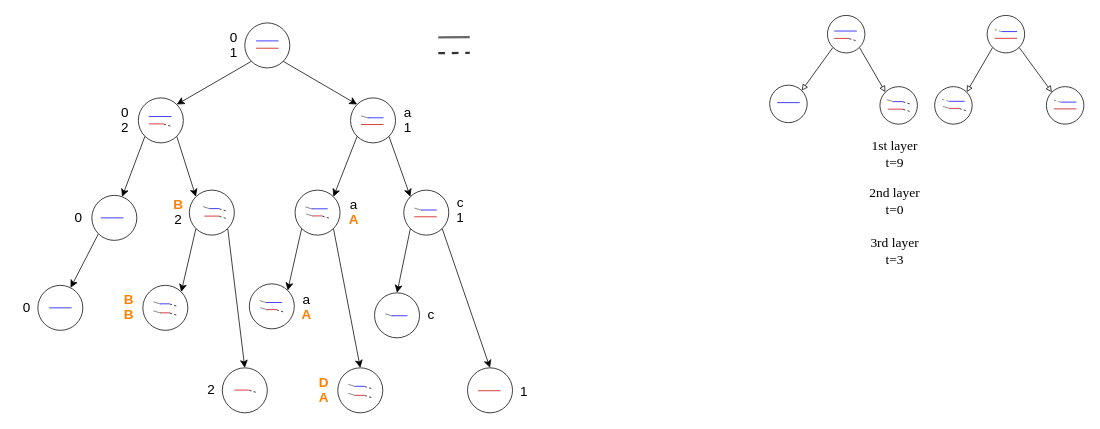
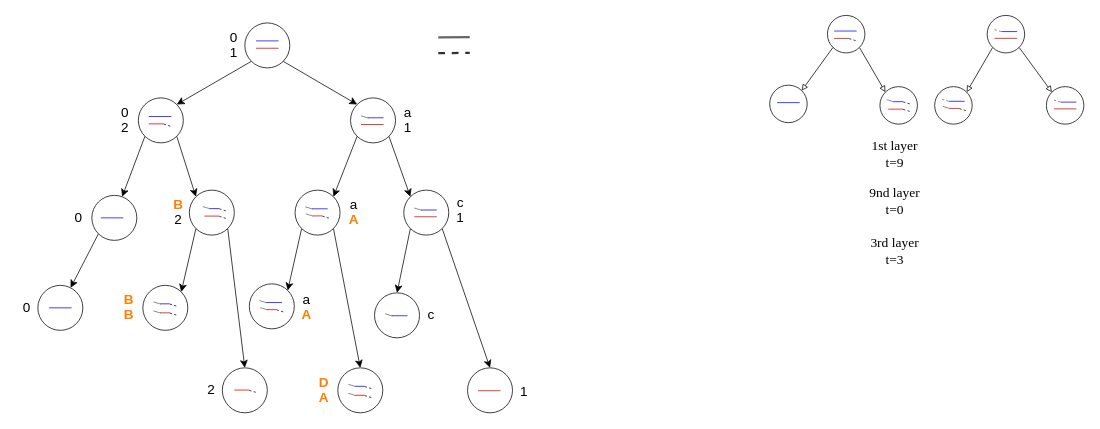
- <mxCell id="8" value="&lt;font style=&quot;font-size: 18px;&quot;&gt;2nd layer&lt;br&gt;t=0&lt;/font&gt;" style="text;html=1;strokeColor=none;fillColor=none;align=center;verticalAlign=middle;whiteSpace=wrap;rounded=0;shadow=0;dashed=1;sketch=0;fontFamily=Times New Roman;fontSize=12;" parent="1" vertex="1"><mxGeometry x="1156" y="253" width="74" height="30" as="geometry" /></mxCell>
+ <mxCell id="8" value="&lt;font style=&quot;font-size: 18px;&quot;&gt;9nd layer&lt;br&gt;t=0&lt;/font&gt;" style="text;html=1;strokeColor=none;fillColor=none;align=center;verticalAlign=middle;whiteSpace=wrap;rounded=0;shadow=0;dashed=1;sketch=0;fontFamily=Times New Roman;fontSize=12;" parent="1" vertex="1"><mxGeometry x="1156" y="253" width="74" height="30" as="geometry" /></mxCell>
